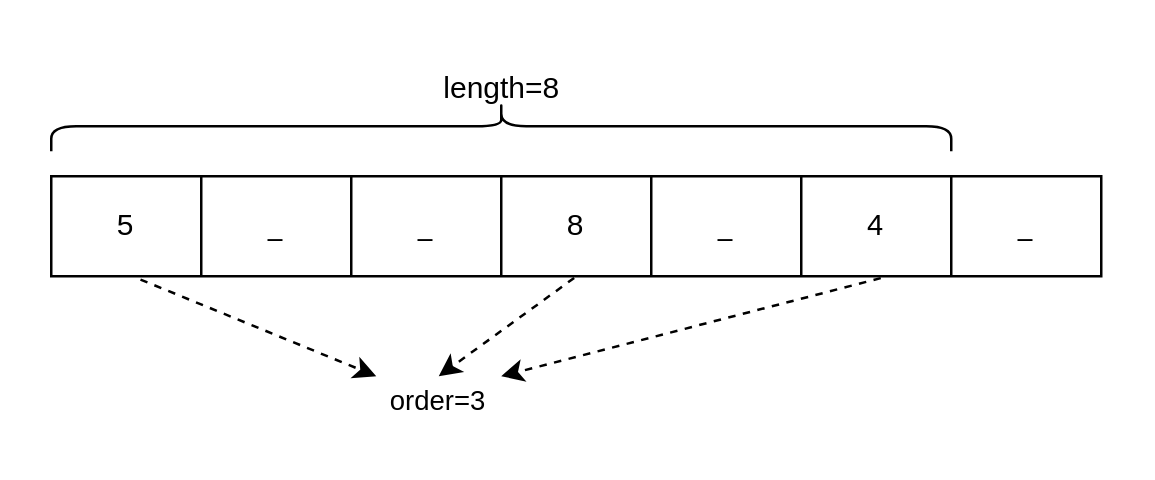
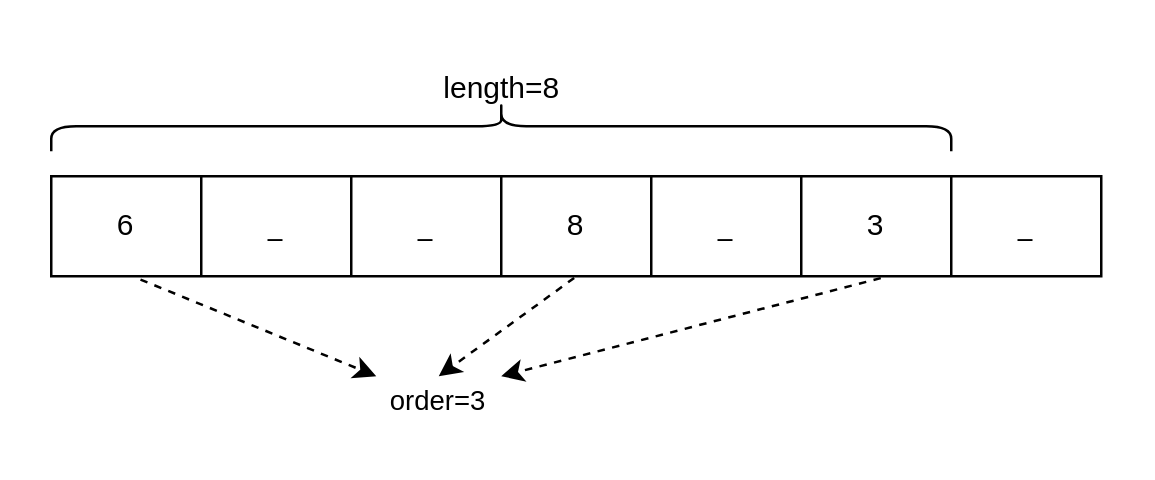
- <mxCell id="4" value="5" style="shape=partialRectangle;html=1;whiteSpace=wrap;connectable=0;fillColor=none;top=0;left=0;bottom=0;right=0;overflow=hidden;" parent="3" vertex="1"><mxGeometry width="60" height="40" as="geometry"><mxRectangle width="60" height="40" as="alternateBounds" /></mxGeometry></mxCell>
+ <mxCell id="4" value="6" style="shape=partialRectangle;html=1;whiteSpace=wrap;connectable=0;fillColor=none;top=0;left=0;bottom=0;right=0;overflow=hidden;" parent="3" vertex="1"><mxGeometry width="60" height="40" as="geometry"><mxRectangle width="60" height="40" as="alternateBounds" /></mxGeometry></mxCell>
- <mxCell id="9" value="4" style="shape=partialRectangle;html=1;whiteSpace=wrap;connectable=0;fillColor=none;top=0;left=0;bottom=0;right=0;overflow=hidden;" parent="3" vertex="1"><mxGeometry x="300" width="60" height="40" as="geometry"><mxRectangle width="60" height="40" as="alternateBounds" /></mxGeometry></mxCell>
+ <mxCell id="9" value="3" style="shape=partialRectangle;html=1;whiteSpace=wrap;connectable=0;fillColor=none;top=0;left=0;bottom=0;right=0;overflow=hidden;" parent="3" vertex="1"><mxGeometry x="300" width="60" height="40" as="geometry"><mxRectangle width="60" height="40" as="alternateBounds" /></mxGeometry></mxCell>
